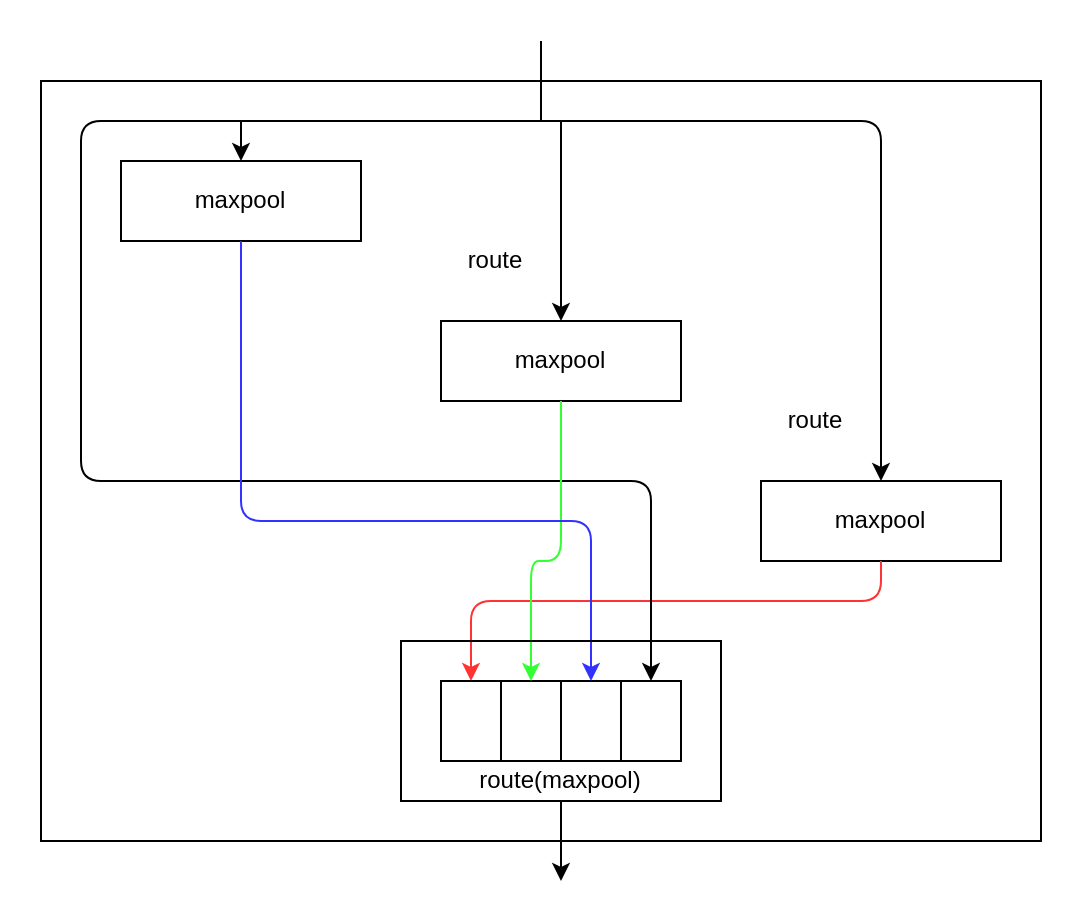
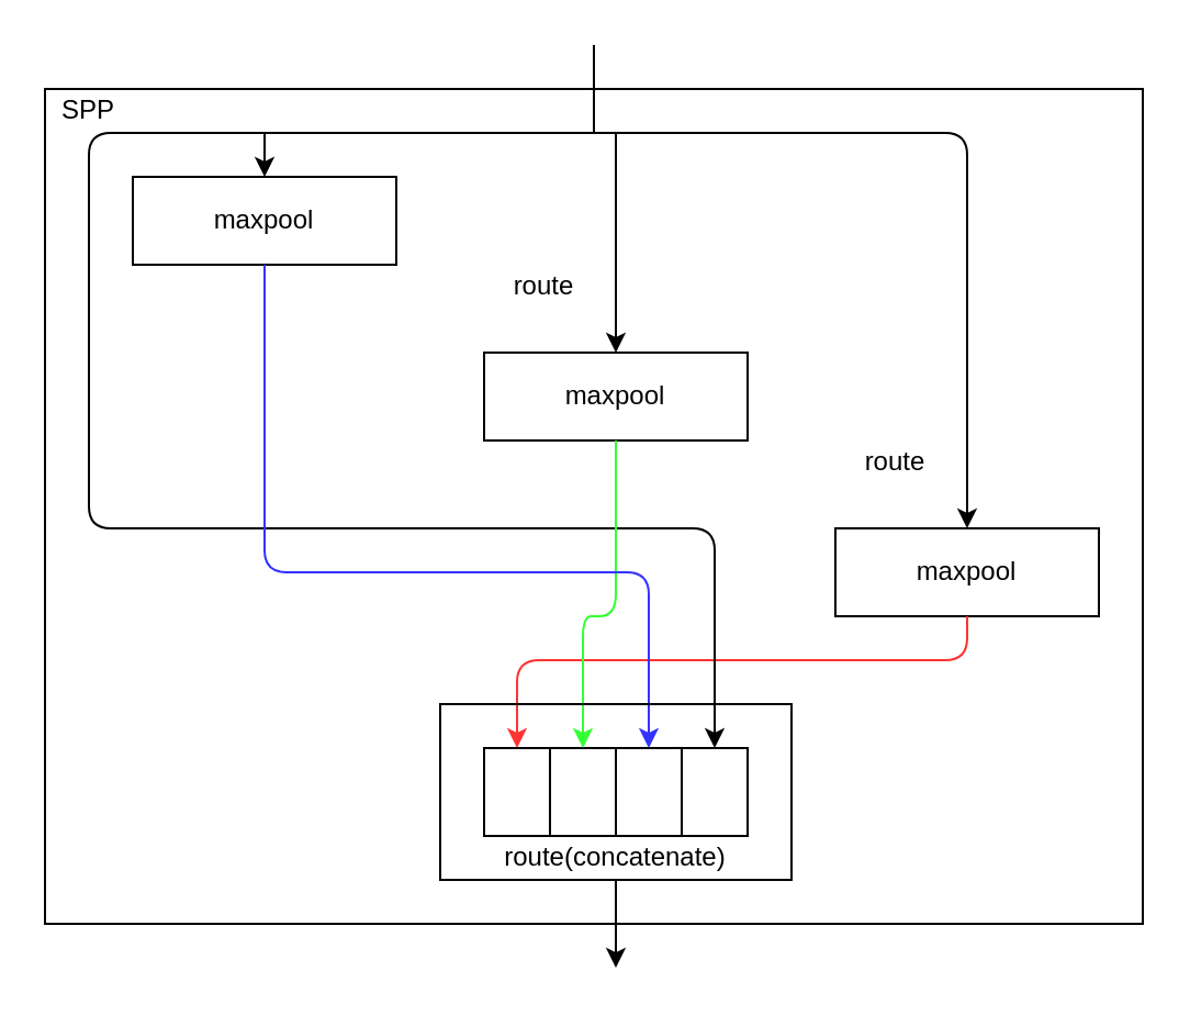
+ <mxCell id="22" value="SPP" style="text;html=1;strokeColor=none;fillColor=none;align=center;verticalAlign=middle;whiteSpace=wrap;rounded=0;" vertex="1" parent="1"><mxGeometry x="20" y="40" width="40" height="20" as="geometry" /></mxCell>
- <mxCell id="20" value="route(maxpool)" style="text;html=1;strokeColor=none;fillColor=none;align=center;verticalAlign=middle;whiteSpace=wrap;rounded=0;" vertex="1" parent="1"><mxGeometry x="225" y="380" width="110" height="20" as="geometry" /></mxCell>
+ <mxCell id="20" value="route(concatenate)" style="text;html=1;strokeColor=none;fillColor=none;align=center;verticalAlign=middle;whiteSpace=wrap;rounded=0;" vertex="1" parent="1"><mxGeometry x="225" y="380" width="110" height="20" as="geometry" /></mxCell>
